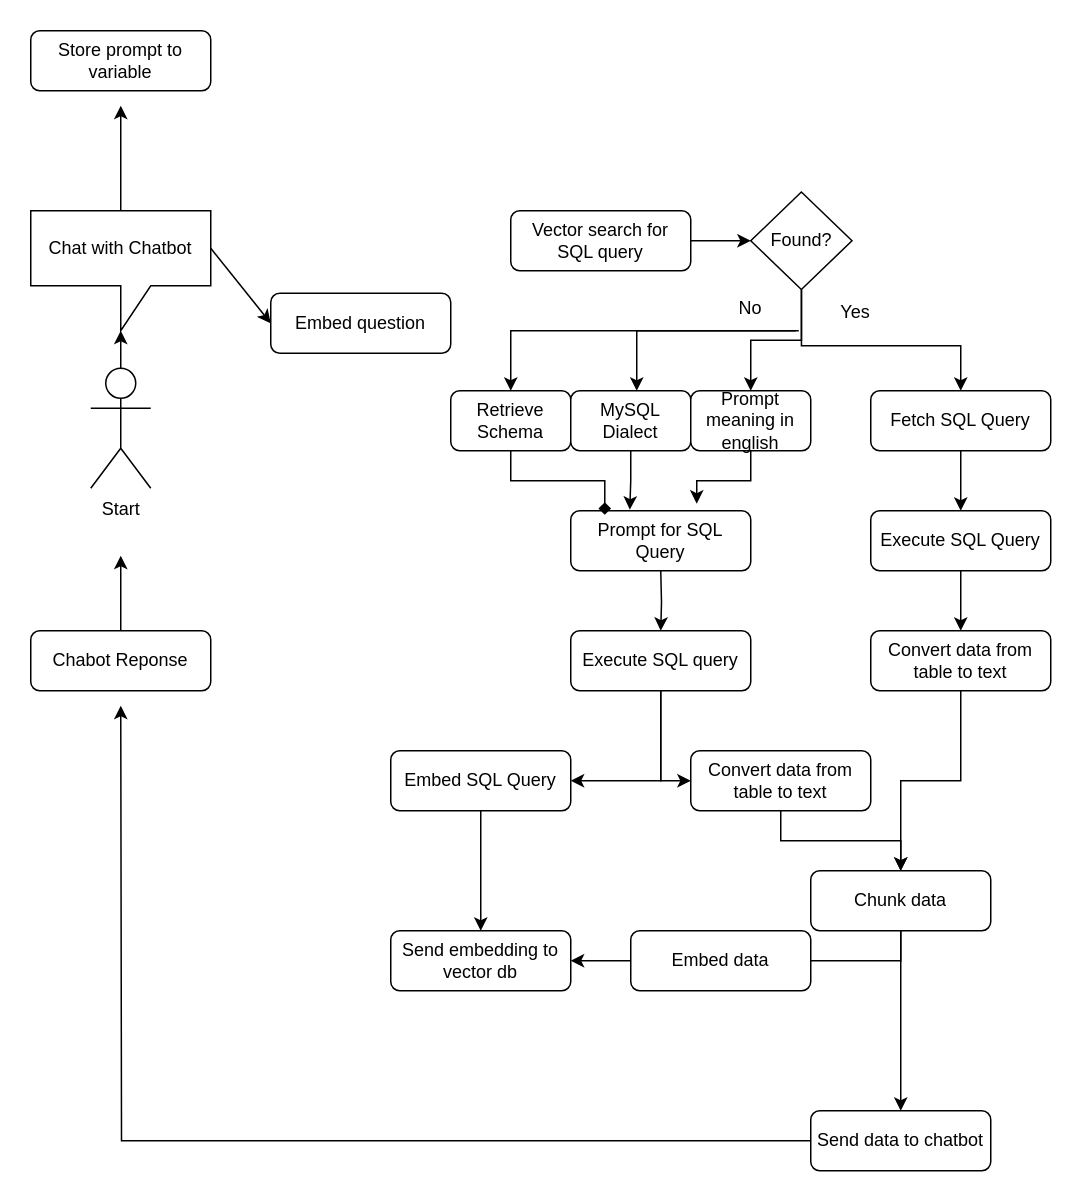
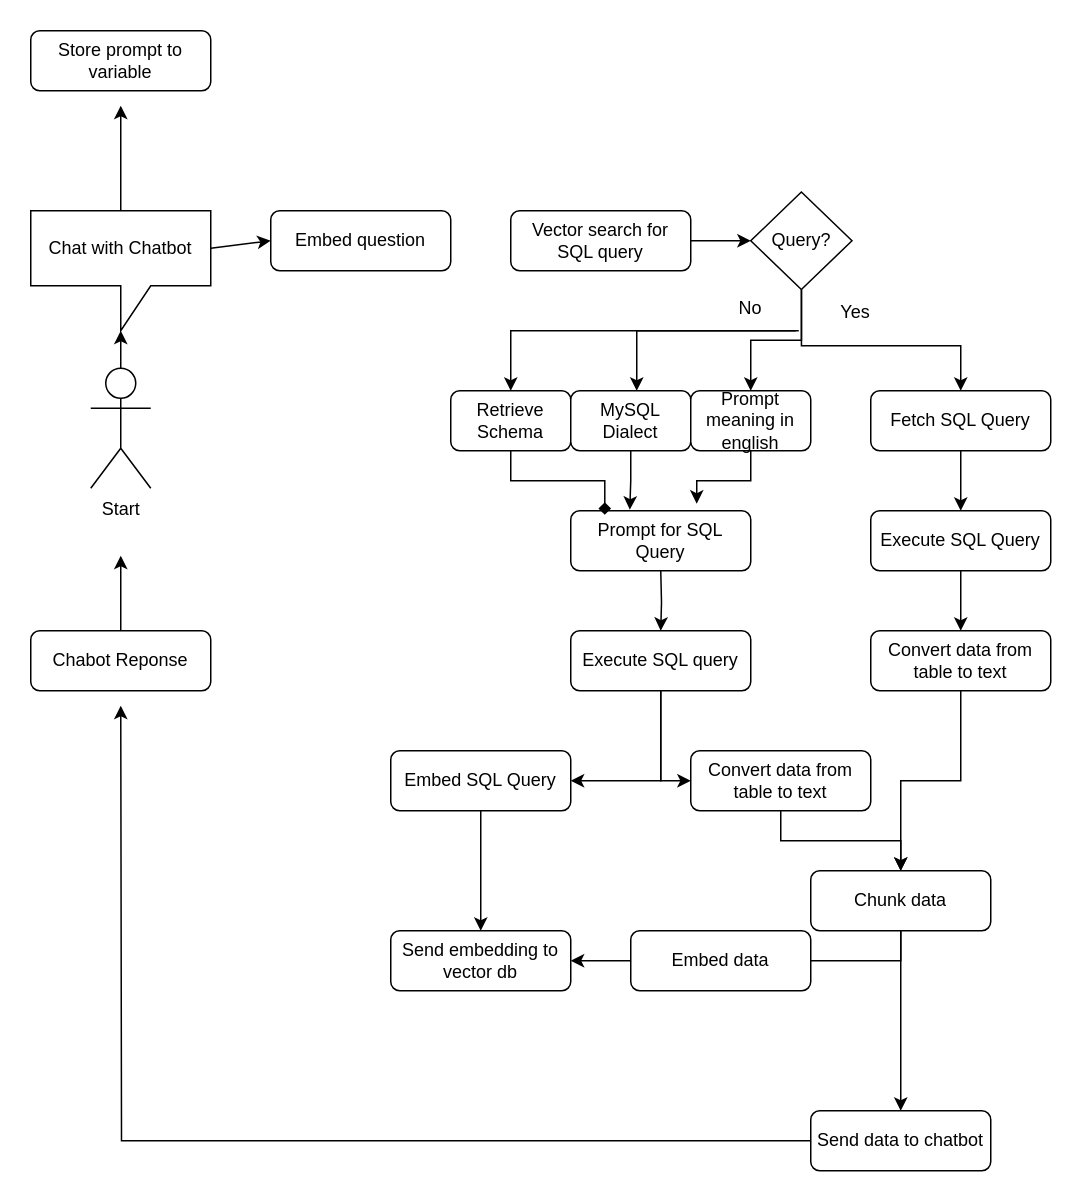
- <mxCell id="13" value="Found?" style="rhombus;whiteSpace=wrap;html=1;" vertex="1" parent="1"><mxGeometry x="500" y="127.5" width="67.5" height="65" as="geometry" /></mxCell>
+ <mxCell id="13" value="Query?" style="rhombus;whiteSpace=wrap;html=1;" vertex="1" parent="1"><mxGeometry x="500" y="127.5" width="67.5" height="65" as="geometry" /></mxCell>
- <mxCell id="7" value="Embed question" style="rounded=1;whiteSpace=wrap;html=1;" vertex="1" parent="1"><mxGeometry x="180" y="195" width="120" height="40" as="geometry" /></mxCell>
+ <mxCell id="7" value="Embed question" style="rounded=1;whiteSpace=wrap;html=1;" vertex="1" parent="1"><mxGeometry x="180" y="140" width="120" height="40" as="geometry" /></mxCell>
